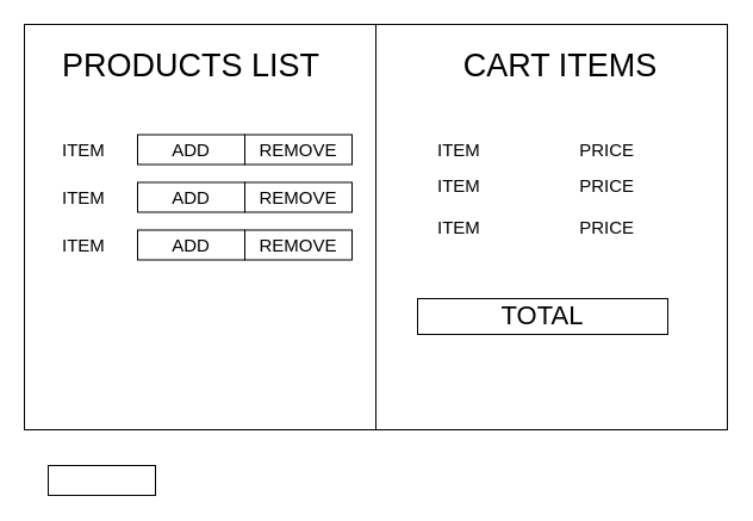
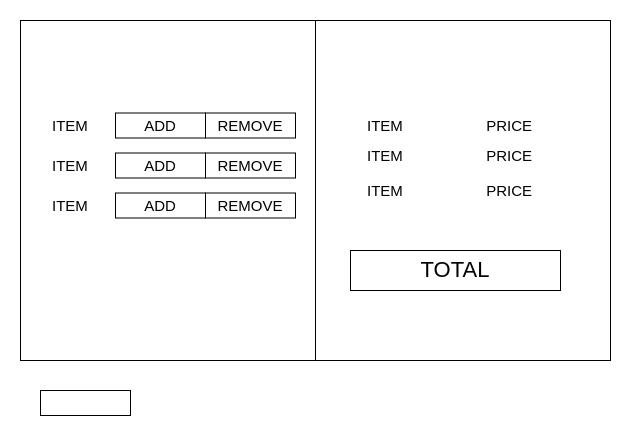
- <mxCell id="4" value="PRODUCTS LIST" style="text;html=1;strokeColor=none;fillColor=none;align=center;verticalAlign=middle;whiteSpace=wrap;rounded=0;fontSize=27;" vertex="1" parent="1"><mxGeometry x="50" y="40" width="220" height="30" as="geometry" /></mxCell>
- <mxCell id="5" value="CART ITEMS" style="text;html=1;strokeColor=none;fillColor=none;align=center;verticalAlign=middle;whiteSpace=wrap;rounded=0;fontSize=27;" vertex="1" parent="1"><mxGeometry x="360" y="40" width="220" height="30" as="geometry" /></mxCell>
- <mxCell id="24" value="TOTAL" style="rounded=0;whiteSpace=wrap;html=1;fontSize=22;" vertex="1" parent="1"><mxGeometry x="350" y="250" width="210" height="30" as="geometry" /></mxCell>
+ <mxCell id="24" value="TOTAL" style="rounded=0;whiteSpace=wrap;html=1;fontSize=22;" vertex="1" parent="1"><mxGeometry x="350" y="250" width="210" height="40" as="geometry" /></mxCell>
